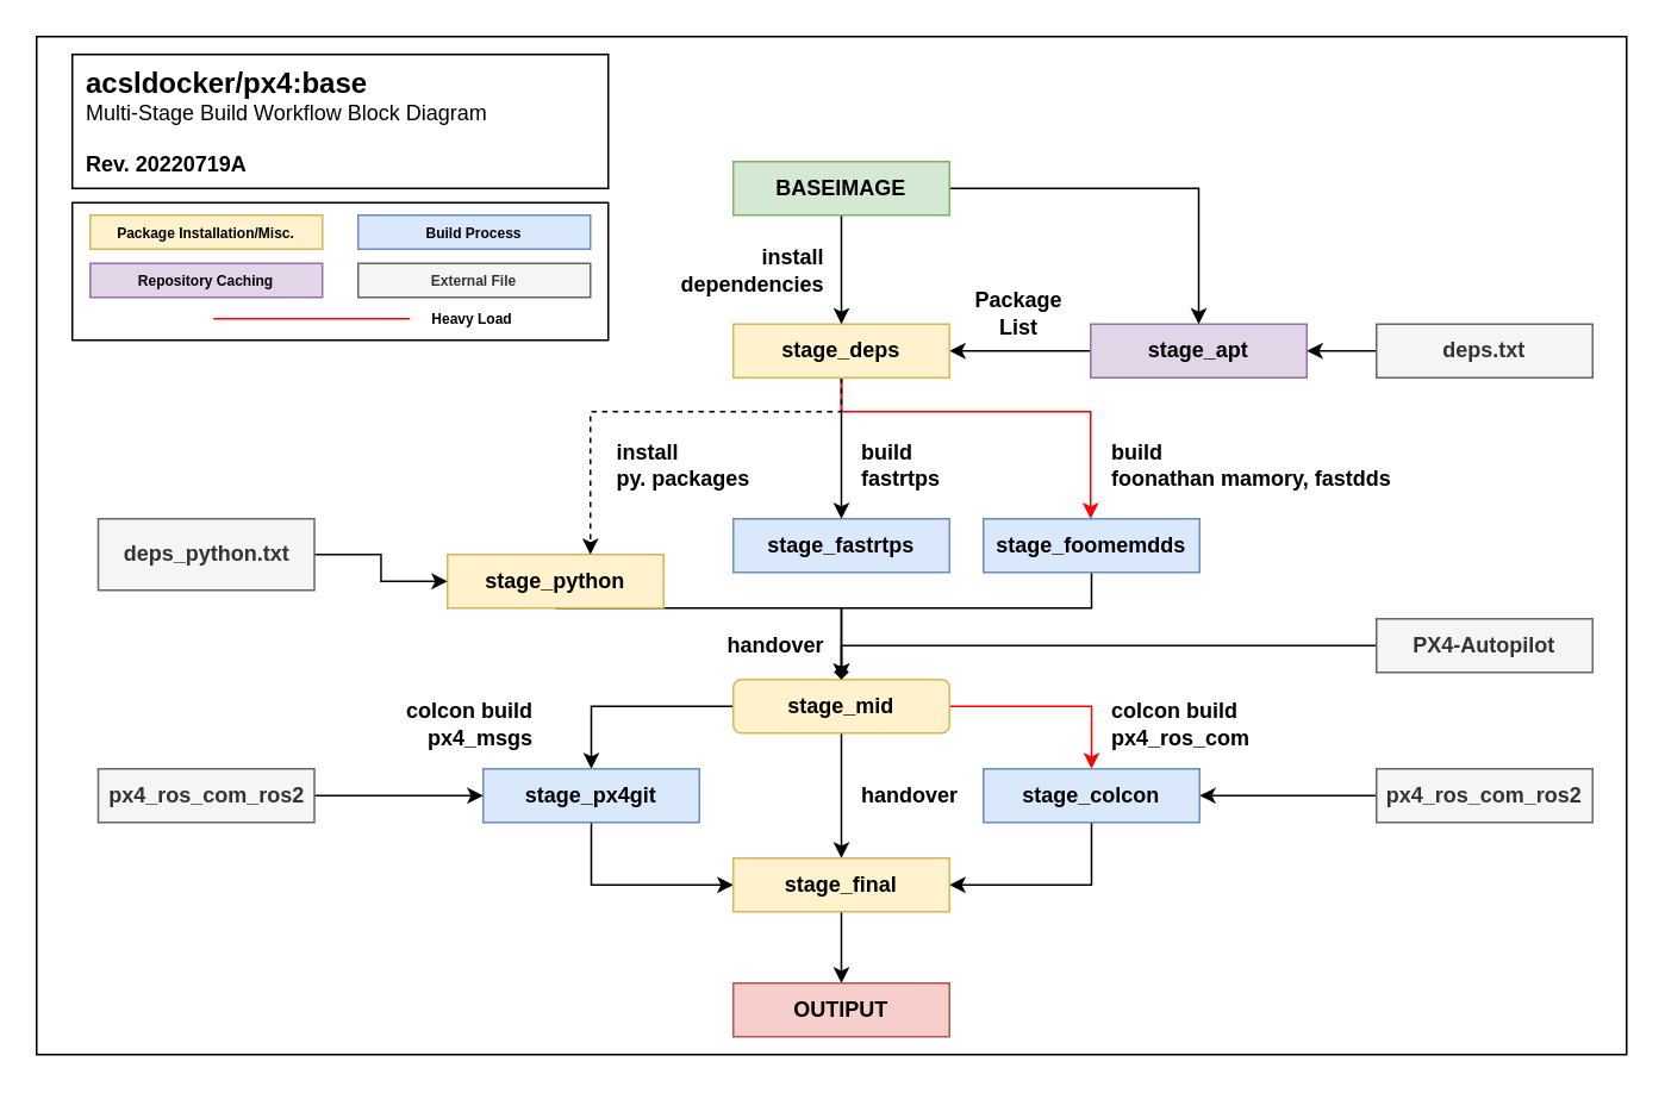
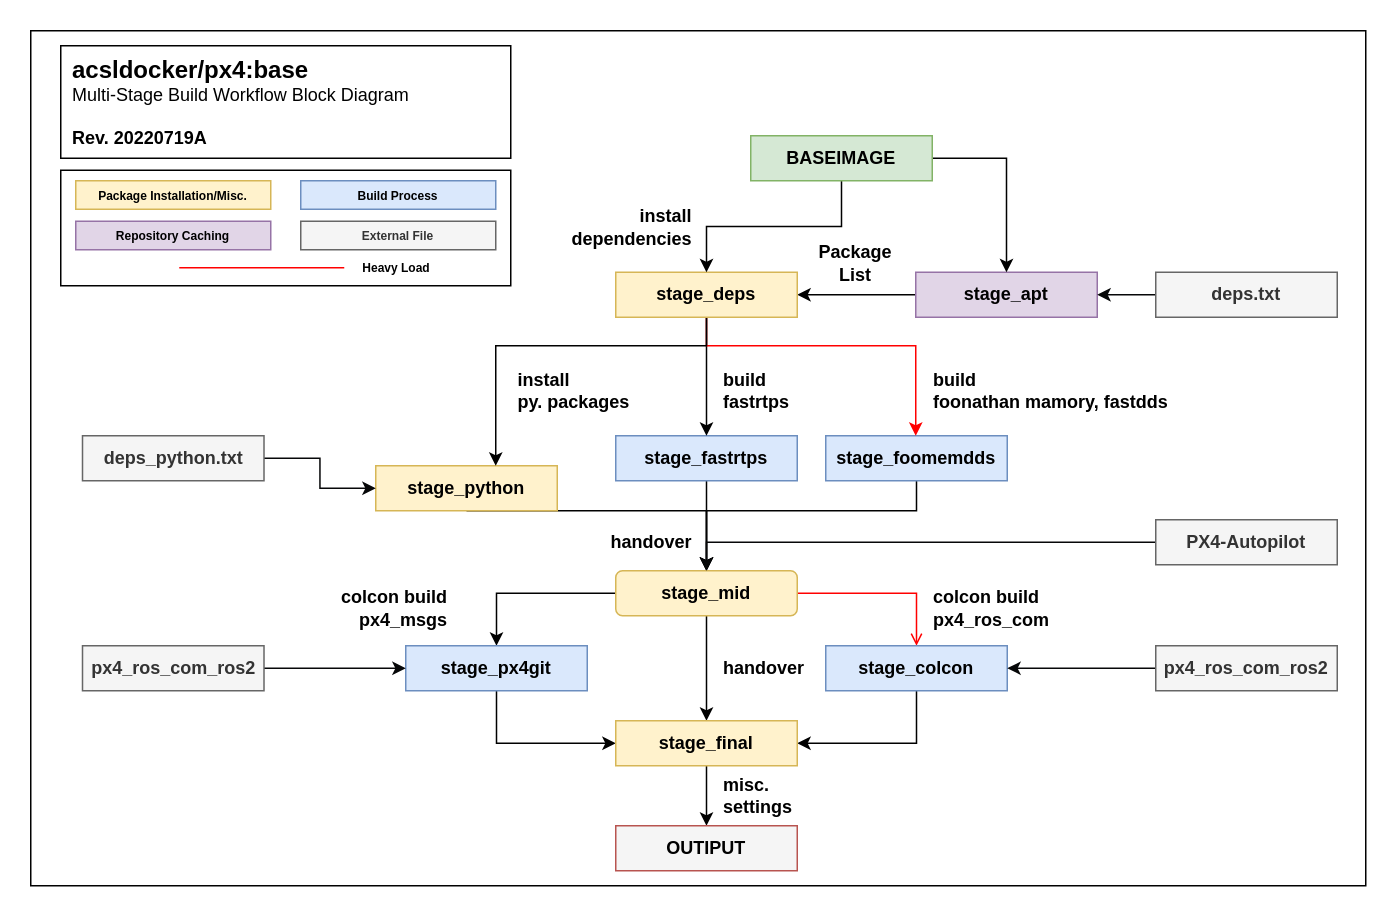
- <mxCell id="24" value="BASEIMAGE" style="rounded=0;whiteSpace=wrap;html=1;fillColor=#d5e8d4;strokeColor=#82b366;fontStyle=1" vertex="1" parent="1"><mxGeometry x="410" y="90" width="121" height="30" as="geometry" /></mxCell>
+ <mxCell id="24" value="BASEIMAGE" style="rounded=0;whiteSpace=wrap;html=1;fillColor=#d5e8d4;strokeColor=#82b366;fontStyle=1" vertex="1" parent="1"><mxGeometry x="500" y="90" width="121" height="30" as="geometry" /></mxCell>
- <mxCell id="18" style="edgeStyle=orthogonalEdgeStyle;rounded=0;orthogonalLoop=1;jettySize=auto;html=1;exitX=0.5;exitY=1;exitDx=0;exitDy=0;fontStyle=1;dashed=1;" edge="1" parent="1" source="19" target="11"><mxGeometry relative="1" as="geometry"><Array as="points"><mxPoint x="470" y="230" /><mxPoint x="330" y="230" /></Array></mxGeometry></mxCell>
+ <mxCell id="18" style="edgeStyle=orthogonalEdgeStyle;rounded=0;orthogonalLoop=1;jettySize=auto;html=1;exitX=0.5;exitY=1;exitDx=0;exitDy=0;fontStyle=1" edge="1" parent="1" source="19" target="11"><mxGeometry relative="1" as="geometry"><Array as="points"><mxPoint x="470" y="230" /><mxPoint x="330" y="230" /></Array></mxGeometry></mxCell>
- <mxCell id="43" value="deps_python.txt" style="rounded=0;whiteSpace=wrap;html=1;fillColor=#f5f5f5;strokeColor=#666666;fontStyle=1;fontColor=#333333;" vertex="1" parent="1"><mxGeometry x="54.5" y="290" width="121" height="40" as="geometry" /></mxCell>
+ <mxCell id="43" value="deps_python.txt" style="rounded=0;whiteSpace=wrap;html=1;fillColor=#f5f5f5;strokeColor=#666666;fontStyle=1;fontColor=#333333;" vertex="1" parent="1"><mxGeometry x="54.5" y="290" width="121" height="30" as="geometry" /></mxCell>
+ <mxCell id="8" style="edgeStyle=orthogonalEdgeStyle;rounded=0;orthogonalLoop=1;jettySize=auto;html=1;exitX=0.5;exitY=1;exitDx=0;exitDy=0;entryX=0.5;entryY=0;entryDx=0;entryDy=0;fontStyle=1" edge="1" parent="1" source="9" target="15"><mxGeometry relative="1" as="geometry" /></mxCell>
- <mxCell id="44" style="edgeStyle=orthogonalEdgeStyle;rounded=0;orthogonalLoop=1;jettySize=auto;html=1;exitX=0;exitY=0.5;exitDx=0;exitDy=0;entryX=0.5;entryY=0;entryDx=0;entryDy=0;strokeColor=#060708;endArrow=diamond;" edge="1" parent="1" source="45" target="15"><mxGeometry relative="1" as="geometry"><Array as="points"><mxPoint x="471" y="361" /></Array></mxGeometry></mxCell>
+ <mxCell id="44" style="edgeStyle=orthogonalEdgeStyle;rounded=0;orthogonalLoop=1;jettySize=auto;html=1;exitX=0;exitY=0.5;exitDx=0;exitDy=0;entryX=0.5;entryY=0;entryDx=0;entryDy=0;strokeColor=#060708;" edge="1" parent="1" source="45" target="15"><mxGeometry relative="1" as="geometry"><Array as="points"><mxPoint x="471" y="361" /></Array></mxGeometry></mxCell>
- <mxCell id="12" style="edgeStyle=orthogonalEdgeStyle;rounded=0;orthogonalLoop=1;jettySize=auto;html=1;exitX=1;exitY=0.5;exitDx=0;exitDy=0;fontStyle=1;strokeColor=#FF0000;" edge="1" parent="1" source="15" target="21"><mxGeometry relative="1" as="geometry" /></mxCell>
+ <mxCell id="12" style="edgeStyle=orthogonalEdgeStyle;rounded=0;orthogonalLoop=1;jettySize=auto;html=1;exitX=1;exitY=0.5;exitDx=0;exitDy=0;fontStyle=1;strokeColor=#FF0000;endArrow=open;" edge="1" parent="1" source="15" target="21"><mxGeometry relative="1" as="geometry" /></mxCell>
+ <mxCell id="39" value="misc. settings" style="text;html=1;strokeColor=none;fillColor=none;align=left;verticalAlign=middle;whiteSpace=wrap;rounded=0;fontStyle=1;movable=1;resizable=1;rotatable=1;deletable=1;editable=1;connectable=1;" vertex="1" parent="1"><mxGeometry x="480" y="515" width="60" height="30" as="geometry" /></mxCell>
- <mxCell id="38" value="OUTIPUT" style="rounded=0;whiteSpace=wrap;html=1;fillColor=#f8cecc;strokeColor=#b85450;fontStyle=1" vertex="1" parent="1"><mxGeometry x="410" y="550" width="121" height="30" as="geometry" /></mxCell>
+ <mxCell id="38" value="OUTIPUT" style="rounded=0;whiteSpace=wrap;html=1;fillColor=#f5f5f5;strokeColor=#b85450;fontStyle=1;" vertex="1" parent="1"><mxGeometry x="410" y="550" width="121" height="30" as="geometry" /></mxCell>
